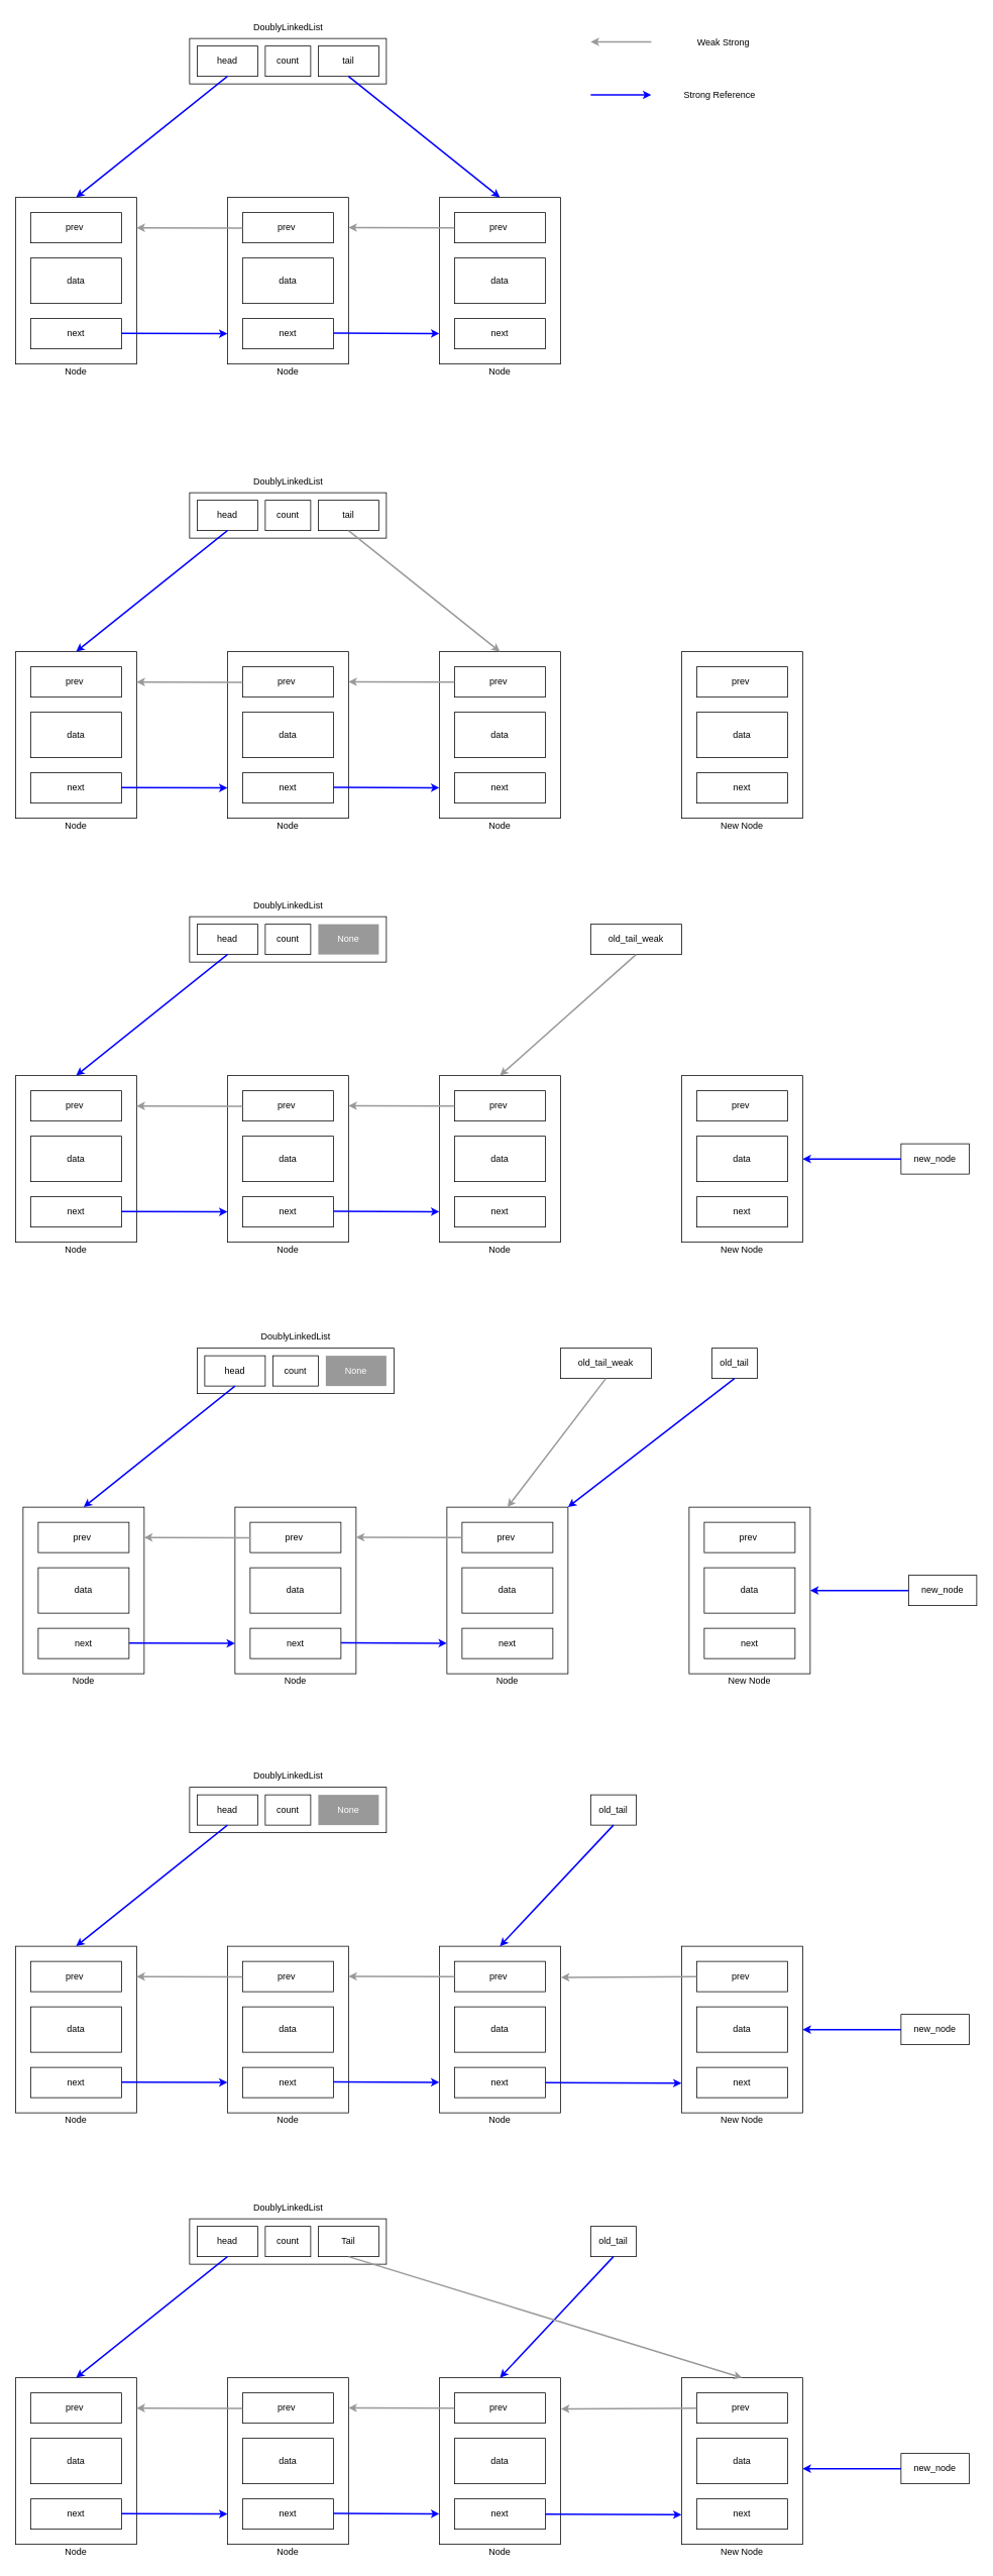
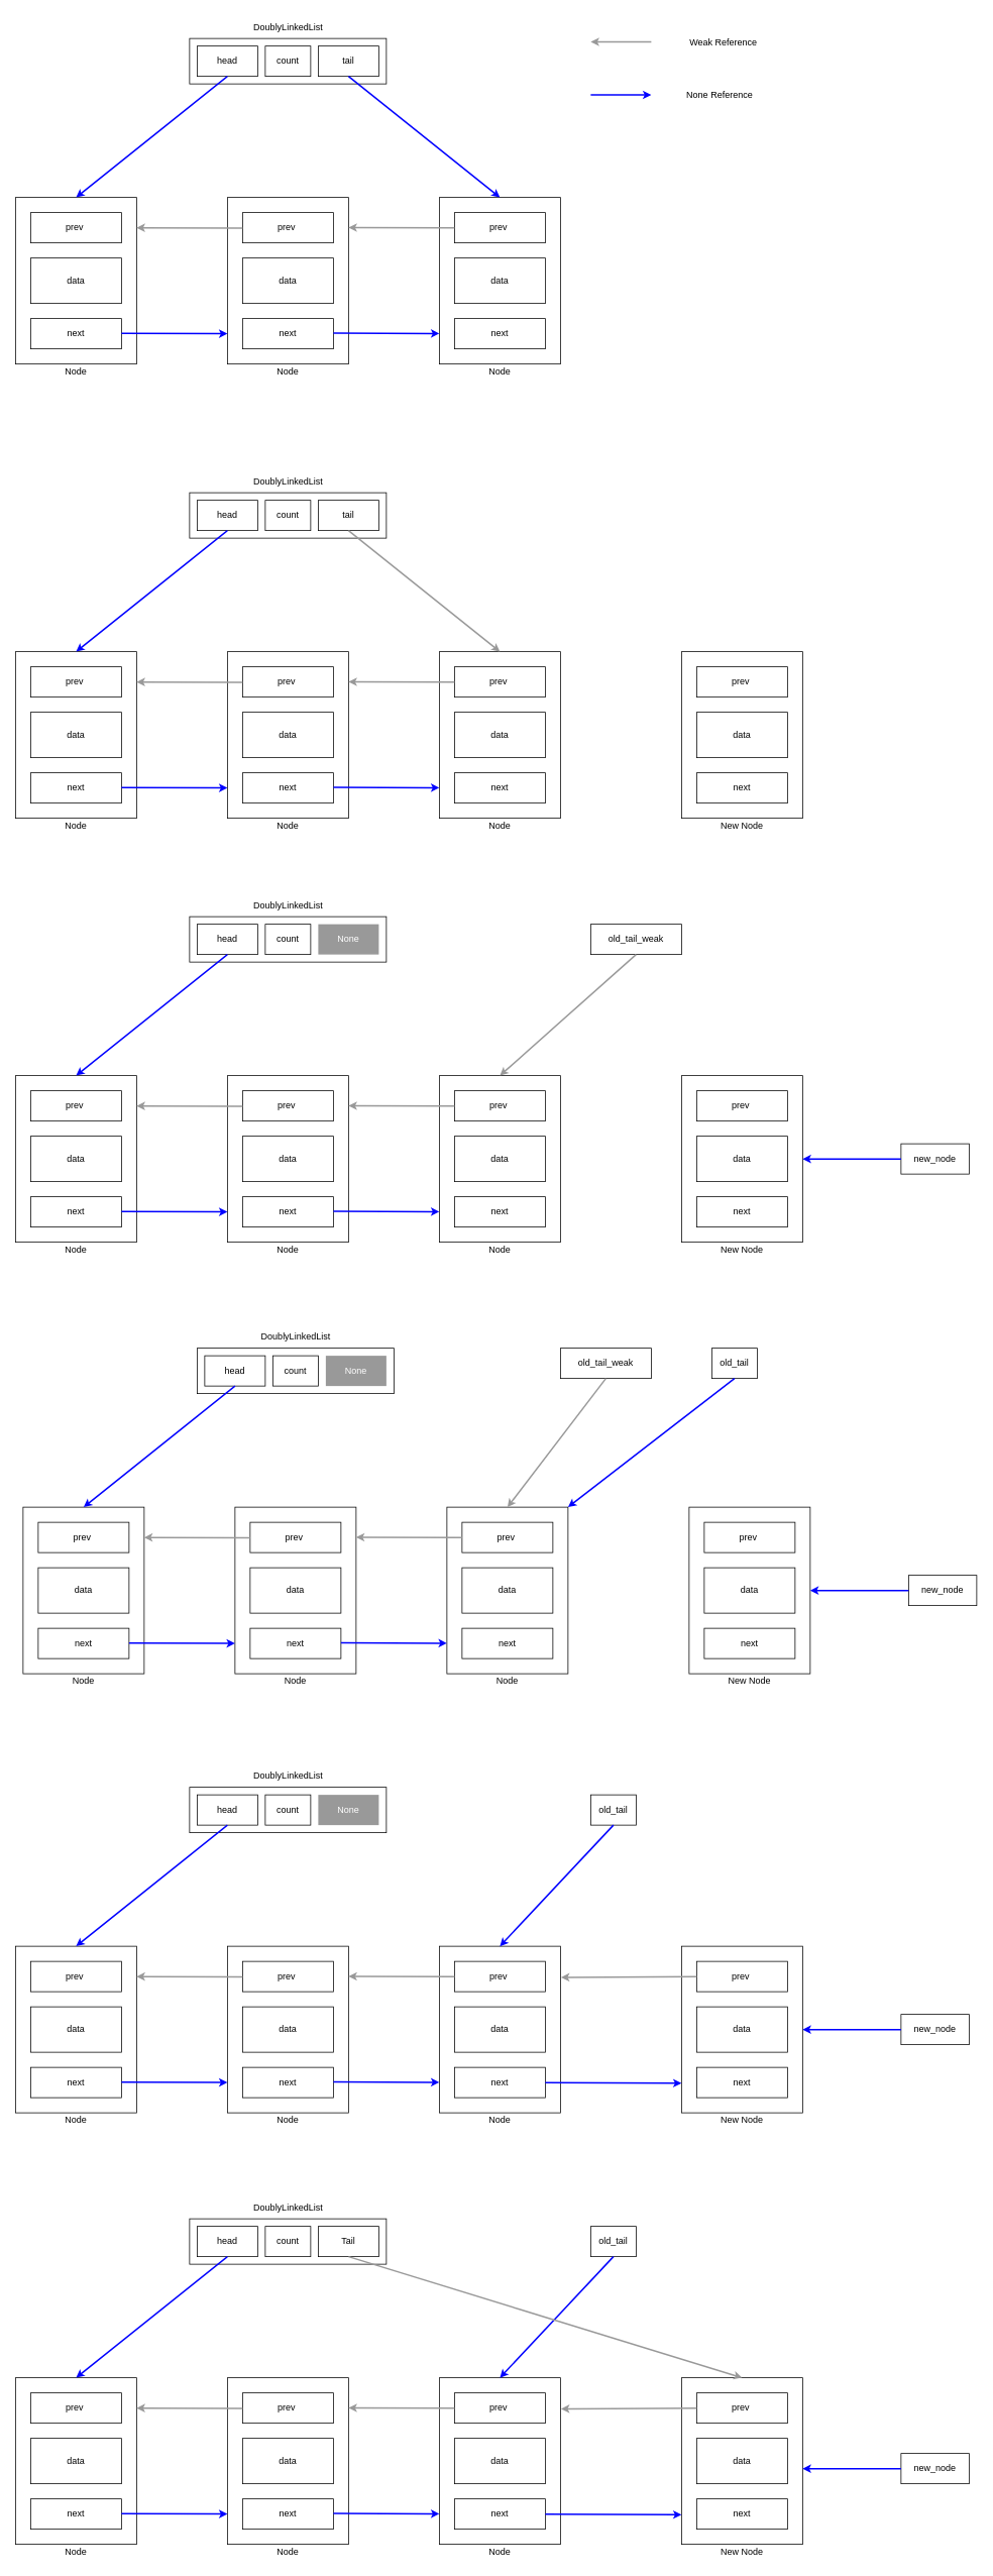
- <mxCell id="28" value="Weak Strong" style="text;html=1;align=center;verticalAlign=middle;resizable=0;points=[];autosize=1;strokeColor=none;fillColor=none;" vertex="1" parent="1"><mxGeometry x="900" y="40" width="110" height="30" as="geometry" /></mxCell>
+ <mxCell id="28" value="Weak Reference" style="text;html=1;align=center;verticalAlign=middle;resizable=0;points=[];autosize=1;strokeColor=none;fillColor=none;" vertex="1" parent="1"><mxGeometry x="900" y="40" width="110" height="30" as="geometry" /></mxCell>
- <mxCell id="29" value="Strong Reference" style="text;html=1;align=center;verticalAlign=middle;resizable=0;points=[];autosize=1;strokeColor=none;fillColor=none;" vertex="1" parent="1"><mxGeometry x="890" y="110" width="120" height="30" as="geometry" /></mxCell>
+ <mxCell id="29" value="None Reference" style="text;html=1;align=center;verticalAlign=middle;resizable=0;points=[];autosize=1;strokeColor=none;fillColor=none;" vertex="1" parent="1"><mxGeometry x="890" y="110" width="120" height="30" as="geometry" /></mxCell>
